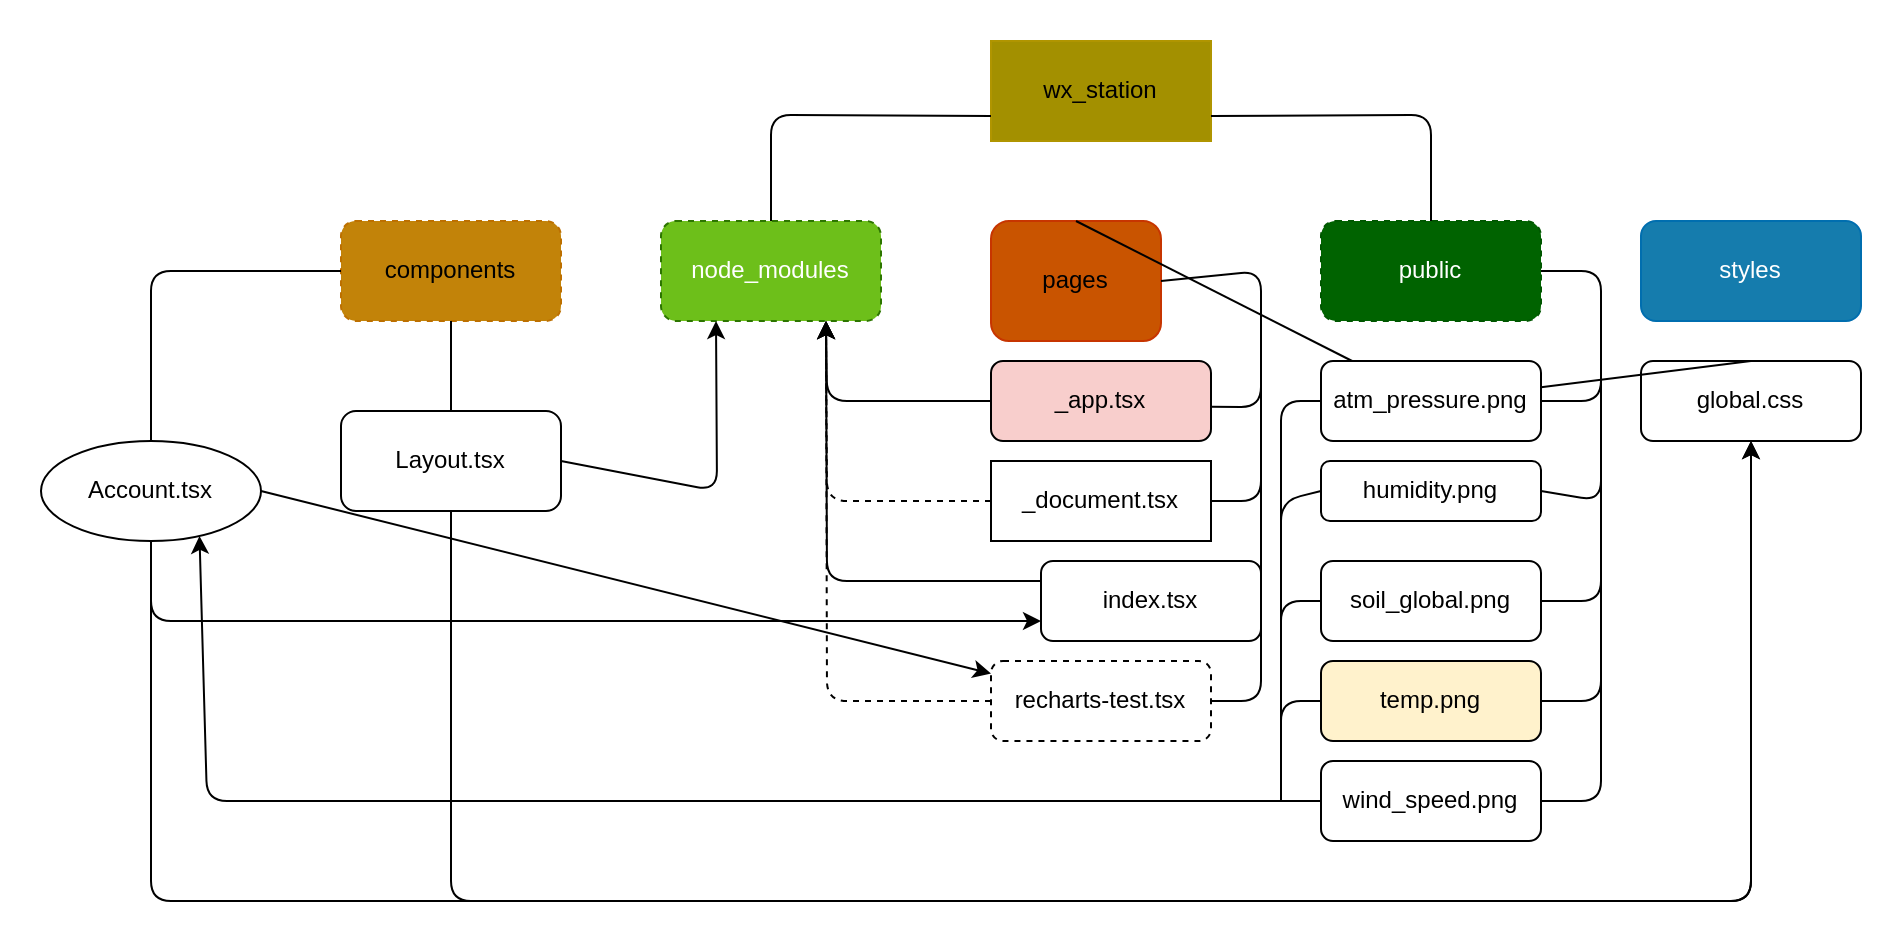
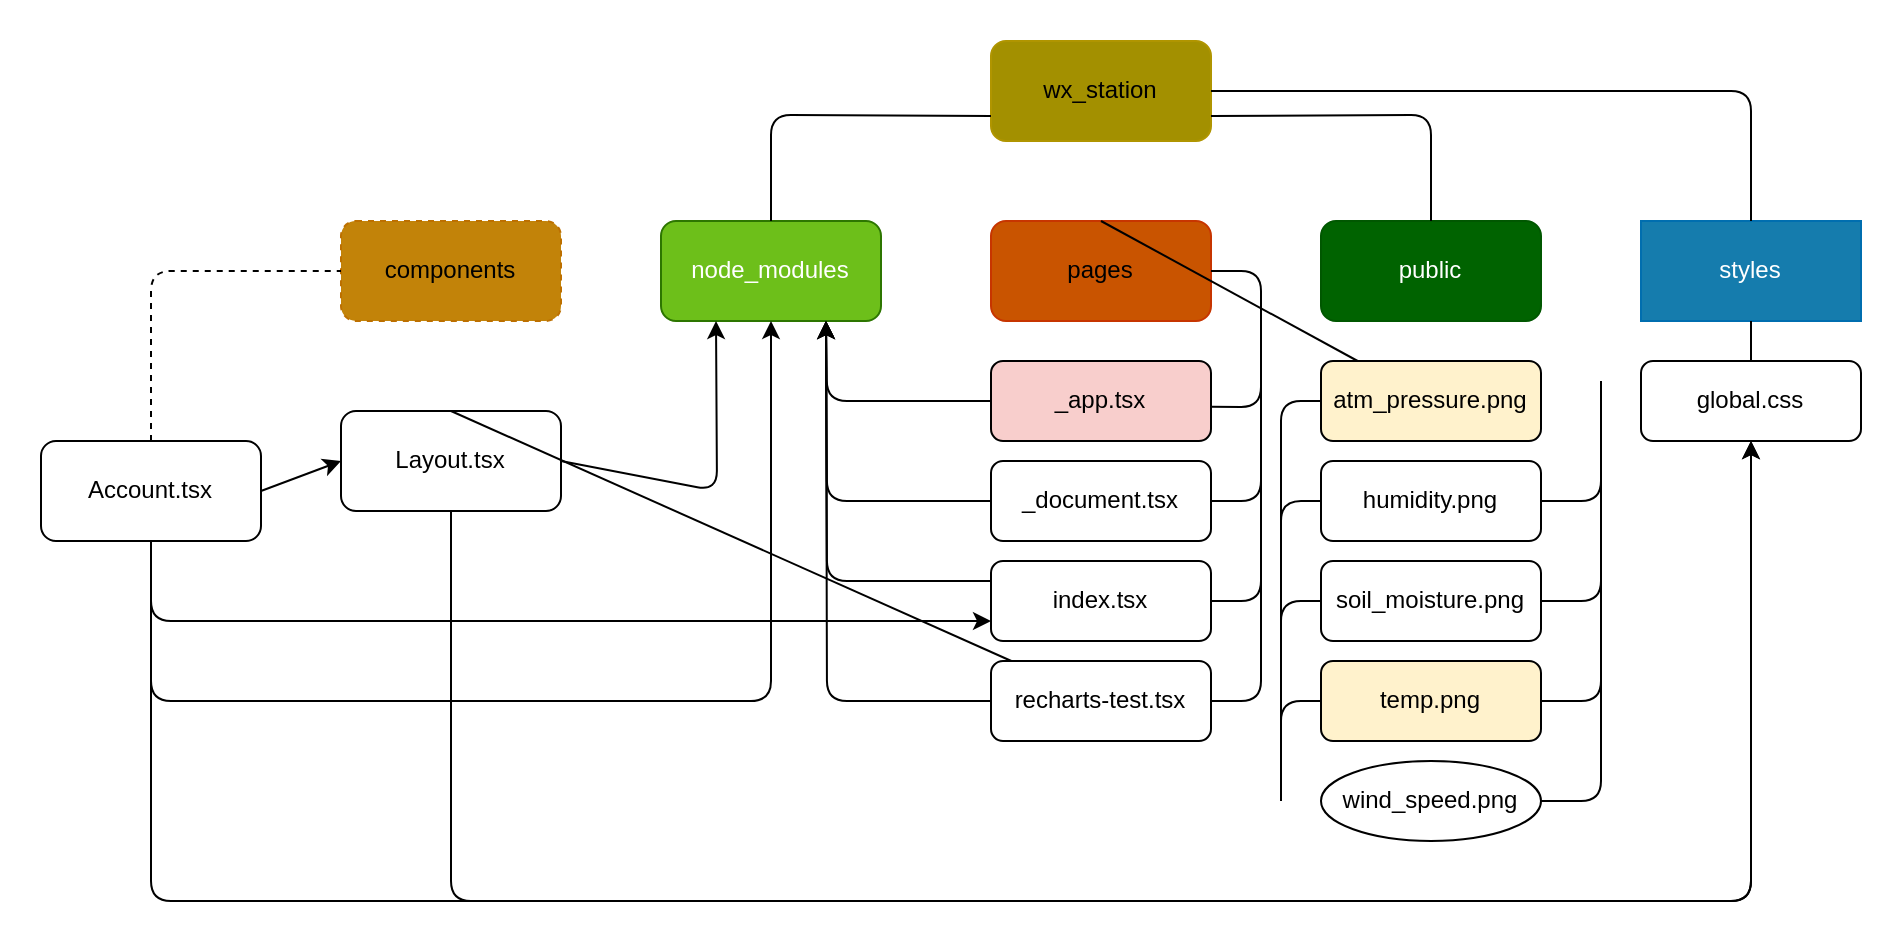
- <mxCell id="2" value="wx_station" style="whiteSpace=wrap;html=1;fillColor=#A39000;fontColor=#000000;strokeColor=#B09500;rounded=0;" vertex="1" parent="1"><mxGeometry x="495" y="20" width="110" height="50" as="geometry" /></mxCell>
+ <mxCell id="2" value="wx_station" style="rounded=1;whiteSpace=wrap;html=1;fillColor=#A39000;fontColor=#000000;strokeColor=#B09500;" vertex="1" parent="1"><mxGeometry x="495" y="20" width="110" height="50" as="geometry" /></mxCell>
+ <mxCell id="21" value="" style="endArrow=none;html=1;exitX=1;exitY=0.5;exitDx=0;exitDy=0;entryX=0.5;entryY=0;entryDx=0;entryDy=0;" edge="1" parent="1" source="2" target="7"><mxGeometry width="50" height="50" relative="1" as="geometry"><mxPoint x="690" y="80" as="sourcePoint" /><mxPoint x="740" y="30" as="targetPoint" /><Array as="points"><mxPoint x="875" y="45" /></Array></mxGeometry></mxCell>
- <mxCell id="36" value="" style="endArrow=none;html=1;entryX=0;entryY=0.5;entryDx=0;entryDy=0;exitX=0.5;exitY=0;exitDx=0;exitDy=0;" edge="1" parent="1" source="8" target="3"><mxGeometry width="50" height="50" relative="1" as="geometry"><mxPoint x="80" y="170" as="sourcePoint" /><mxPoint x="130" y="120" as="targetPoint" /><Array as="points"><mxPoint x="75" y="135" /></Array></mxGeometry></mxCell>
+ <mxCell id="36" value="" style="endArrow=none;html=1;entryX=0;entryY=0.5;entryDx=0;entryDy=0;exitX=0.5;exitY=0;exitDx=0;exitDy=0;dashed=1;" edge="1" parent="1" source="8" target="3"><mxGeometry width="50" height="50" relative="1" as="geometry"><mxPoint x="80" y="170" as="sourcePoint" /><mxPoint x="130" y="120" as="targetPoint" /><Array as="points"><mxPoint x="75" y="135" /></Array></mxGeometry></mxCell>
- <mxCell id="4" value="node_modules" style="rounded=1;whiteSpace=wrap;html=1;fillColor=#6DBF1A;fontColor=#ffffff;strokeColor=#2D7600;dashed=1;" vertex="1" parent="1"><mxGeometry x="330" y="110" width="110" height="50" as="geometry" /></mxCell>
+ <mxCell id="4" value="node_modules" style="rounded=1;whiteSpace=wrap;html=1;fillColor=#6DBF1A;fontColor=#ffffff;strokeColor=#2D7600;" vertex="1" parent="1"><mxGeometry x="330" y="110" width="110" height="50" as="geometry" /></mxCell>
- <mxCell id="6" value="public" style="rounded=1;whiteSpace=wrap;html=1;fillColor=#006300;fontColor=#ffffff;strokeColor=#005700;dashed=1;" vertex="1" parent="1"><mxGeometry x="660" y="110" width="110" height="50" as="geometry" /></mxCell>
+ <mxCell id="6" value="public" style="rounded=1;whiteSpace=wrap;html=1;fillColor=#006300;fontColor=#ffffff;strokeColor=#005700;" vertex="1" parent="1"><mxGeometry x="660" y="110" width="110" height="50" as="geometry" /></mxCell>
- <mxCell id="7" value="styles" style="rounded=1;whiteSpace=wrap;html=1;fillColor=#157CAD;fontColor=#ffffff;strokeColor=#006EAF;" vertex="1" parent="1"><mxGeometry x="820" y="110" width="110" height="50" as="geometry" /></mxCell>
+ <mxCell id="7" value="styles" style="whiteSpace=wrap;html=1;fillColor=#157CAD;fontColor=#ffffff;strokeColor=#006EAF;rounded=0;" vertex="1" parent="1"><mxGeometry x="820" y="110" width="110" height="50" as="geometry" /></mxCell>
- <mxCell id="5" value="pages" style="rounded=1;whiteSpace=wrap;html=1;fillColor=#C95400;fontColor=#000000;strokeColor=#C73500;" vertex="1" parent="1"><mxGeometry x="495" y="110" width="85" height="60" as="geometry" /></mxCell>
+ <mxCell id="5" value="pages" style="rounded=1;whiteSpace=wrap;html=1;fillColor=#C95400;fontColor=#000000;strokeColor=#C73500;" vertex="1" parent="1"><mxGeometry x="495" y="110" width="110" height="50" as="geometry" /></mxCell>
- <mxCell id="26" value="" style="endArrow=none;html=1;entryX=1;entryY=0.5;entryDx=0;entryDy=0;exitX=1;exitY=0.5;exitDx=0;exitDy=0;" edge="1" parent="1" source="14" target="6"><mxGeometry width="50" height="50" relative="1" as="geometry"><mxPoint x="940" y="340" as="sourcePoint" /><mxPoint x="990" y="290" as="targetPoint" /><Array as="points"><mxPoint x="800" y="200" /><mxPoint x="800" y="135" /></Array></mxGeometry></mxCell>
- <mxCell id="35" value="" style="endArrow=none;html=1;entryX=0.5;entryY=1;entryDx=0;entryDy=0;exitX=0.5;exitY=0;exitDx=0;exitDy=0;" edge="1" parent="1" source="9" target="3"><mxGeometry width="50" height="50" relative="1" as="geometry"><mxPoint x="100" y="220" as="sourcePoint" /><mxPoint x="150" y="170" as="targetPoint" /></mxGeometry></mxCell>
+ <mxCell id="35" value="" style="endArrow=none;html=1;exitX=0.5;exitY=0;exitDx=0;exitDy=0;" edge="1" parent="1" source="9" target="20"><mxGeometry width="50" height="50" relative="1" as="geometry"><mxPoint x="100" y="220" as="sourcePoint" /><mxPoint x="150" y="170" as="targetPoint" /></mxGeometry></mxCell>
- <mxCell id="25" value="" style="endArrow=none;html=1;exitX=0.5;exitY=0;exitDx=0;exitDy=0;" edge="1" parent="1" source="19" target="14"><mxGeometry width="50" height="50" relative="1" as="geometry"><mxPoint x="950" y="90" as="sourcePoint" /><mxPoint x="1000" y="40" as="targetPoint" /></mxGeometry></mxCell>
+ <mxCell id="25" value="" style="endArrow=none;html=1;exitX=0.5;exitY=0;exitDx=0;exitDy=0;entryX=0.5;entryY=1;entryDx=0;entryDy=0;" edge="1" parent="1" source="19" target="7"><mxGeometry width="50" height="50" relative="1" as="geometry"><mxPoint x="950" y="90" as="sourcePoint" /><mxPoint x="1000" y="40" as="targetPoint" /></mxGeometry></mxCell>
- <mxCell id="39" value="" style="endArrow=classic;html=1;entryX=0.75;entryY=1;entryDx=0;entryDy=0;exitX=0;exitY=0.5;exitDx=0;exitDy=0;" edge="1" parent="1" source="11" target="4"><mxGeometry width="50" height="50" relative="1" as="geometry"><mxPoint x="440" y="230" as="sourcePoint" /><mxPoint x="490" y="180" as="targetPoint" /><Array as="points"><mxPoint x="413" y="200" /></Array></mxGeometry></mxCell>
+ <mxCell id="39" value="" style="endArrow=open;html=1;entryX=0.75;entryY=1;entryDx=0;entryDy=0;exitX=0;exitY=0.5;exitDx=0;exitDy=0;" edge="1" parent="1" source="11" target="4"><mxGeometry width="50" height="50" relative="1" as="geometry"><mxPoint x="440" y="230" as="sourcePoint" /><mxPoint x="490" y="180" as="targetPoint" /><Array as="points"><mxPoint x="413" y="200" /></Array></mxGeometry></mxCell>
- <mxCell id="14" value="atm_pressure.png" style="rounded=1;whiteSpace=wrap;html=1;" vertex="1" parent="1"><mxGeometry x="660" y="180" width="110" height="40" as="geometry" /></mxCell>
+ <mxCell id="14" value="atm_pressure.png" style="rounded=1;whiteSpace=wrap;html=1;fillColor=#fff2cc;" vertex="1" parent="1"><mxGeometry x="660" y="180" width="110" height="40" as="geometry" /></mxCell>
- <mxCell id="8" value="Account.tsx" style="ellipse;whiteSpace=wrap;html=1;" vertex="1" parent="1"><mxGeometry x="20" y="220" width="110" height="50" as="geometry" /></mxCell>
+ <mxCell id="8" value="Account.tsx" style="rounded=1;whiteSpace=wrap;html=1;" vertex="1" parent="1"><mxGeometry x="20" y="220" width="110" height="50" as="geometry" /></mxCell>
- <mxCell id="15" value="humidity.png" style="rounded=1;whiteSpace=wrap;html=1;" vertex="1" parent="1"><mxGeometry x="660" y="230" width="110" height="30" as="geometry" /></mxCell>
+ <mxCell id="15" value="humidity.png" style="rounded=1;whiteSpace=wrap;html=1;" vertex="1" parent="1"><mxGeometry x="660" y="230" width="110" height="40" as="geometry" /></mxCell>
- <mxCell id="40" value="" style="endArrow=classic;html=1;entryX=0.75;entryY=1;entryDx=0;entryDy=0;exitX=0;exitY=0.5;exitDx=0;exitDy=0;dashed=1;" edge="1" parent="1" source="12" target="4"><mxGeometry width="50" height="50" relative="1" as="geometry"><mxPoint x="430" y="310" as="sourcePoint" /><mxPoint x="470" y="230" as="targetPoint" /><Array as="points"><mxPoint x="413" y="250" /></Array></mxGeometry></mxCell>
+ <mxCell id="40" value="" style="endArrow=classic;html=1;entryX=0.75;entryY=1;entryDx=0;entryDy=0;exitX=0;exitY=0.5;exitDx=0;exitDy=0;" edge="1" parent="1" source="12" target="4"><mxGeometry width="50" height="50" relative="1" as="geometry"><mxPoint x="430" y="310" as="sourcePoint" /><mxPoint x="470" y="230" as="targetPoint" /><Array as="points"><mxPoint x="413" y="250" /></Array></mxGeometry></mxCell>
- <mxCell id="12" value="_document.tsx" style="whiteSpace=wrap;html=1;gradientColor=none;fillStyle=auto;fillColor=none;strokeColor=default;strokeWidth=1;rounded=0;" vertex="1" parent="1"><mxGeometry x="495" y="230" width="110" height="40" as="geometry" /></mxCell>
+ <mxCell id="12" value="_document.tsx" style="rounded=1;whiteSpace=wrap;html=1;gradientColor=none;fillStyle=auto;fillColor=none;strokeColor=default;strokeWidth=1;" vertex="1" parent="1"><mxGeometry x="495" y="230" width="110" height="40" as="geometry" /></mxCell>
- <mxCell id="44" value="" style="endArrow=classic;html=1;exitX=1;exitY=0.5;exitDx=0;exitDy=0;" edge="1" parent="1" source="8" target="20"><mxGeometry width="50" height="50" relative="1" as="geometry"><mxPoint x="90" y="220" as="sourcePoint" /><mxPoint x="140" y="170" as="targetPoint" /></mxGeometry></mxCell>
+ <mxCell id="44" value="" style="endArrow=classic;html=1;entryX=0;entryY=0.5;entryDx=0;entryDy=0;exitX=1;exitY=0.5;exitDx=0;exitDy=0;" edge="1" parent="1" source="8" target="9"><mxGeometry width="50" height="50" relative="1" as="geometry"><mxPoint x="90" y="220" as="sourcePoint" /><mxPoint x="140" y="170" as="targetPoint" /></mxGeometry></mxCell>
- <mxCell id="13" value="index.tsx" style="rounded=1;whiteSpace=wrap;html=1;" vertex="1" parent="1"><mxGeometry x="520" y="280" width="110" height="40" as="geometry" /></mxCell>
+ <mxCell id="13" value="index.tsx" style="rounded=1;whiteSpace=wrap;html=1;" vertex="1" parent="1"><mxGeometry x="495" y="280" width="110" height="40" as="geometry" /></mxCell>
- <mxCell id="16" value="soil_global.png" style="rounded=1;whiteSpace=wrap;html=1;" vertex="1" parent="1"><mxGeometry x="660" y="280" width="110" height="40" as="geometry" /></mxCell>
+ <mxCell id="16" value="soil_moisture.png" style="rounded=1;whiteSpace=wrap;html=1;" vertex="1" parent="1"><mxGeometry x="660" y="280" width="110" height="40" as="geometry" /></mxCell>
+ <mxCell id="37" value="" style="endArrow=classic;html=1;entryX=0.5;entryY=1;entryDx=0;entryDy=0;exitX=0.5;exitY=1;exitDx=0;exitDy=0;" edge="1" parent="1" source="8" target="4"><mxGeometry width="50" height="50" relative="1" as="geometry"><mxPoint x="70" y="350" as="sourcePoint" /><mxPoint x="350" y="320" as="targetPoint" /><Array as="points"><mxPoint x="75" y="350" /><mxPoint x="385" y="350" /></Array></mxGeometry></mxCell>
- <mxCell id="38" value="" style="endArrow=classic;html=1;exitX=0;exitY=0.5;exitDx=0;exitDy=0;entryX=0.75;entryY=1;entryDx=0;entryDy=0;dashed=1;" edge="1" parent="1" source="20" target="4"><mxGeometry width="50" height="50" relative="1" as="geometry"><mxPoint x="420" y="280" as="sourcePoint" /><mxPoint x="470" y="230" as="targetPoint" /><Array as="points"><mxPoint x="413" y="350" /></Array></mxGeometry></mxCell>
+ <mxCell id="38" value="" style="endArrow=classic;html=1;exitX=0;exitY=0.5;exitDx=0;exitDy=0;entryX=0.75;entryY=1;entryDx=0;entryDy=0;" edge="1" parent="1" source="20" target="4"><mxGeometry width="50" height="50" relative="1" as="geometry"><mxPoint x="420" y="280" as="sourcePoint" /><mxPoint x="470" y="230" as="targetPoint" /><Array as="points"><mxPoint x="413" y="350" /></Array></mxGeometry></mxCell>
- <mxCell id="20" value="recharts-test.tsx" style="rounded=1;whiteSpace=wrap;html=1;dashed=1;" vertex="1" parent="1"><mxGeometry x="495" y="330" width="110" height="40" as="geometry" /></mxCell>
+ <mxCell id="20" value="recharts-test.tsx" style="rounded=1;whiteSpace=wrap;html=1;" vertex="1" parent="1"><mxGeometry x="495" y="330" width="110" height="40" as="geometry" /></mxCell>
- <mxCell id="46" value="" style="endArrow=classic;html=1;entryX=0.75;entryY=1;entryDx=0;entryDy=0;exitX=0;exitY=0.5;exitDx=0;exitDy=0;" edge="1" parent="1" source="18" target="8"><mxGeometry width="50" height="50" relative="1" as="geometry"><mxPoint x="540" y="420" as="sourcePoint" /><mxPoint x="380" y="390" as="targetPoint" /><Array as="points"><mxPoint x="103" y="400" /></Array></mxGeometry></mxCell>
- <mxCell id="18" value="wind_speed.png" style="rounded=1;whiteSpace=wrap;html=1;" vertex="1" parent="1"><mxGeometry x="660" y="380" width="110" height="40" as="geometry" /></mxCell>
+ <mxCell id="18" value="wind_speed.png" style="ellipse;whiteSpace=wrap;html=1;" vertex="1" parent="1"><mxGeometry x="660" y="380" width="110" height="40" as="geometry" /></mxCell>
